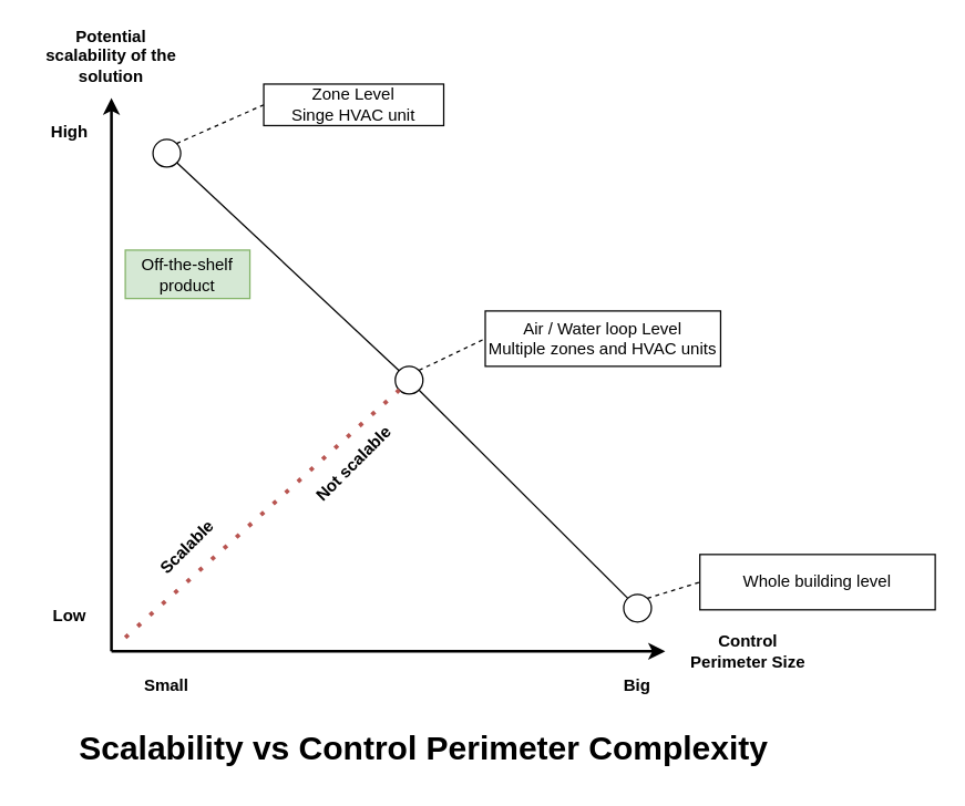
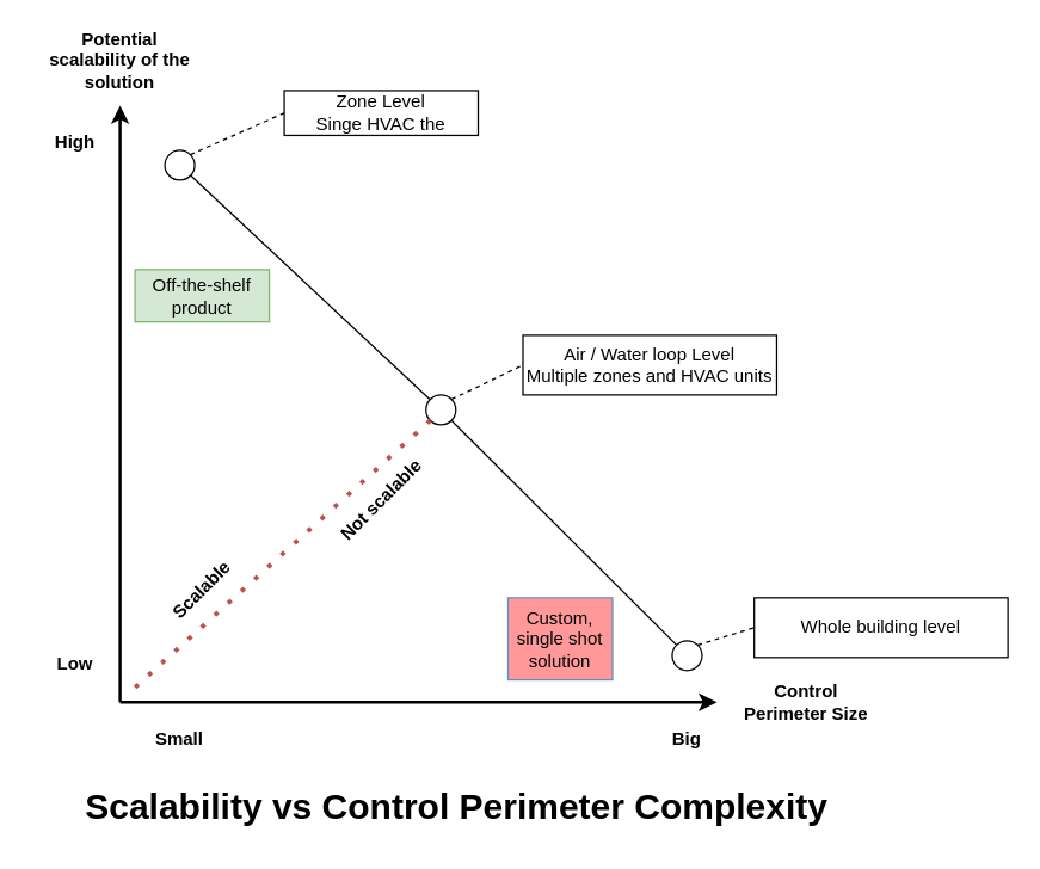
- <mxCell id="14" value="Zone Level&lt;div&gt;Singe HVAC unit&lt;/div&gt;" style="text;html=1;align=center;verticalAlign=middle;whiteSpace=wrap;rounded=0;strokeColor=default;" parent="1" vertex="1"><mxGeometry x="190" y="60" width="130" height="30" as="geometry" /></mxCell>
+ <mxCell id="14" value="Zone Level&lt;div&gt;Singe HVAC the&lt;/div&gt;" style="text;html=1;align=center;verticalAlign=middle;whiteSpace=wrap;rounded=0;strokeColor=default;" parent="1" vertex="1"><mxGeometry x="190" y="60" width="130" height="30" as="geometry" /></mxCell>
+ <mxCell id="25" value="Custom, single shot solution" style="text;html=1;align=center;verticalAlign=middle;whiteSpace=wrap;rounded=0;fillColor=#FF9999;strokeColor=#6c8ebf;direction=south;" parent="1" vertex="1"><mxGeometry x="340" y="400" width="70" height="55" as="geometry" /></mxCell>
